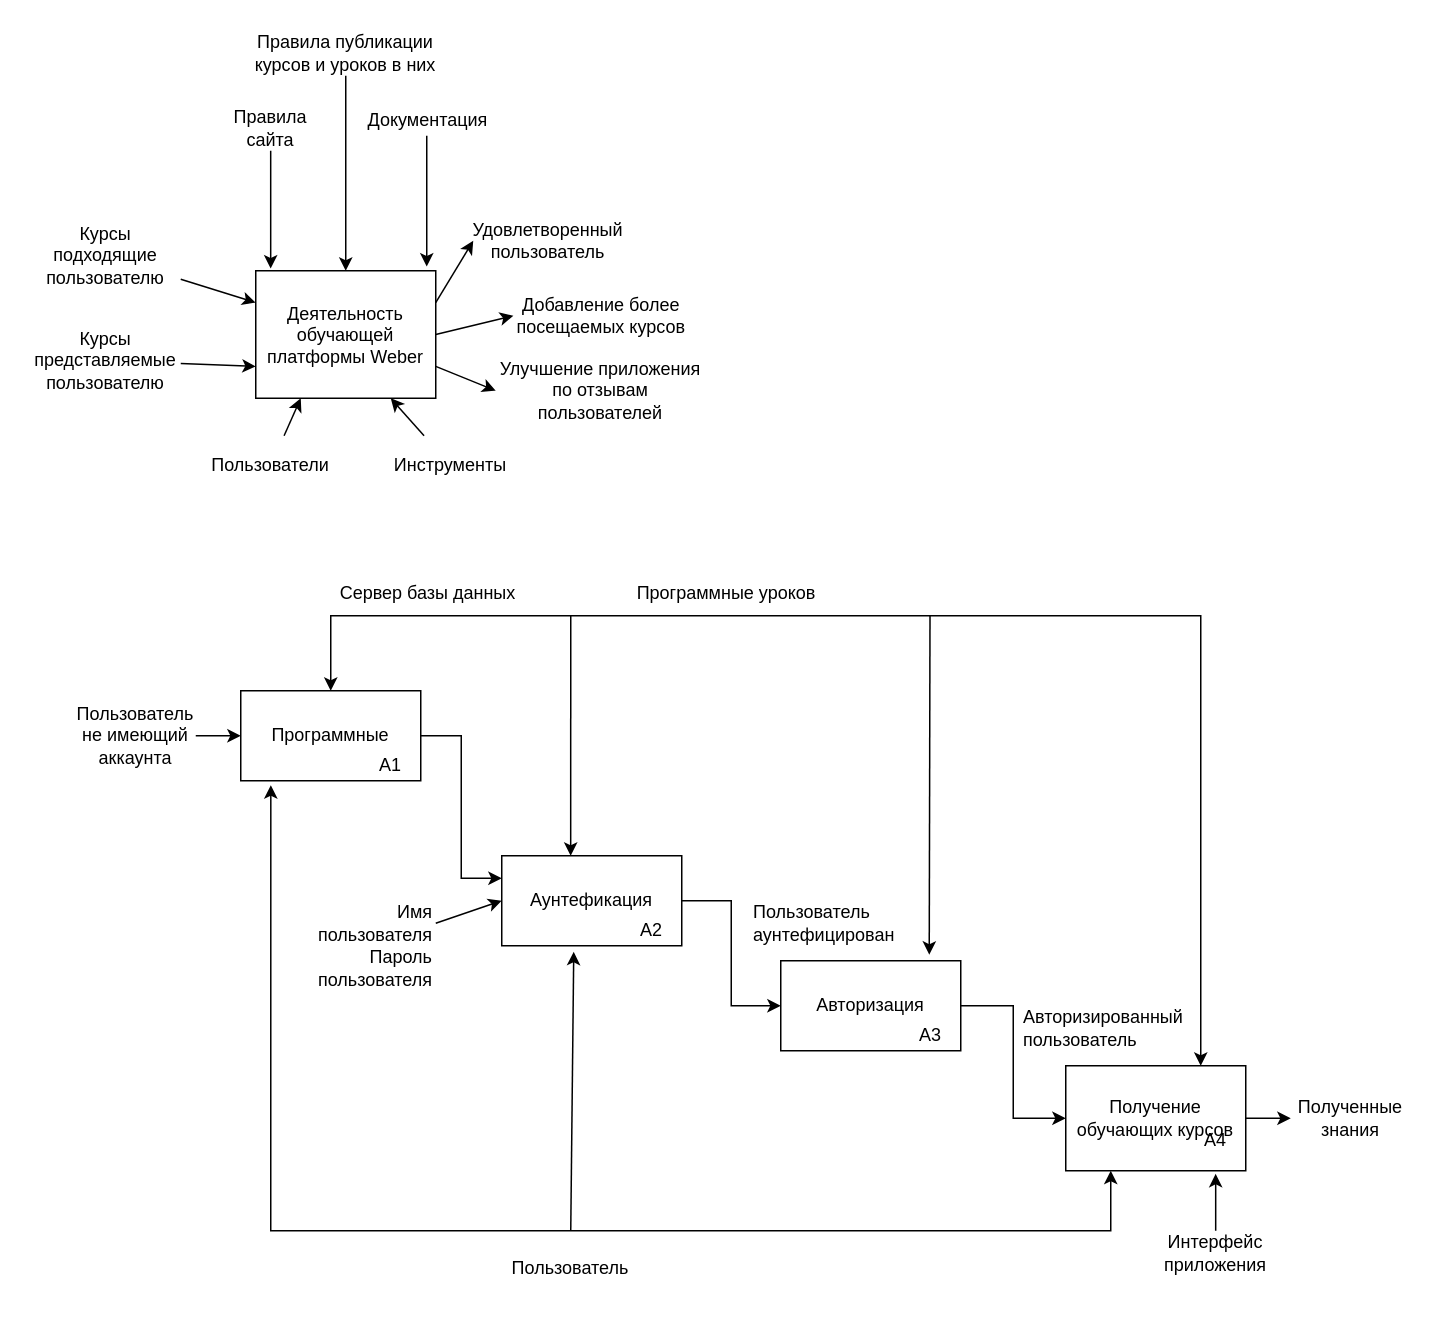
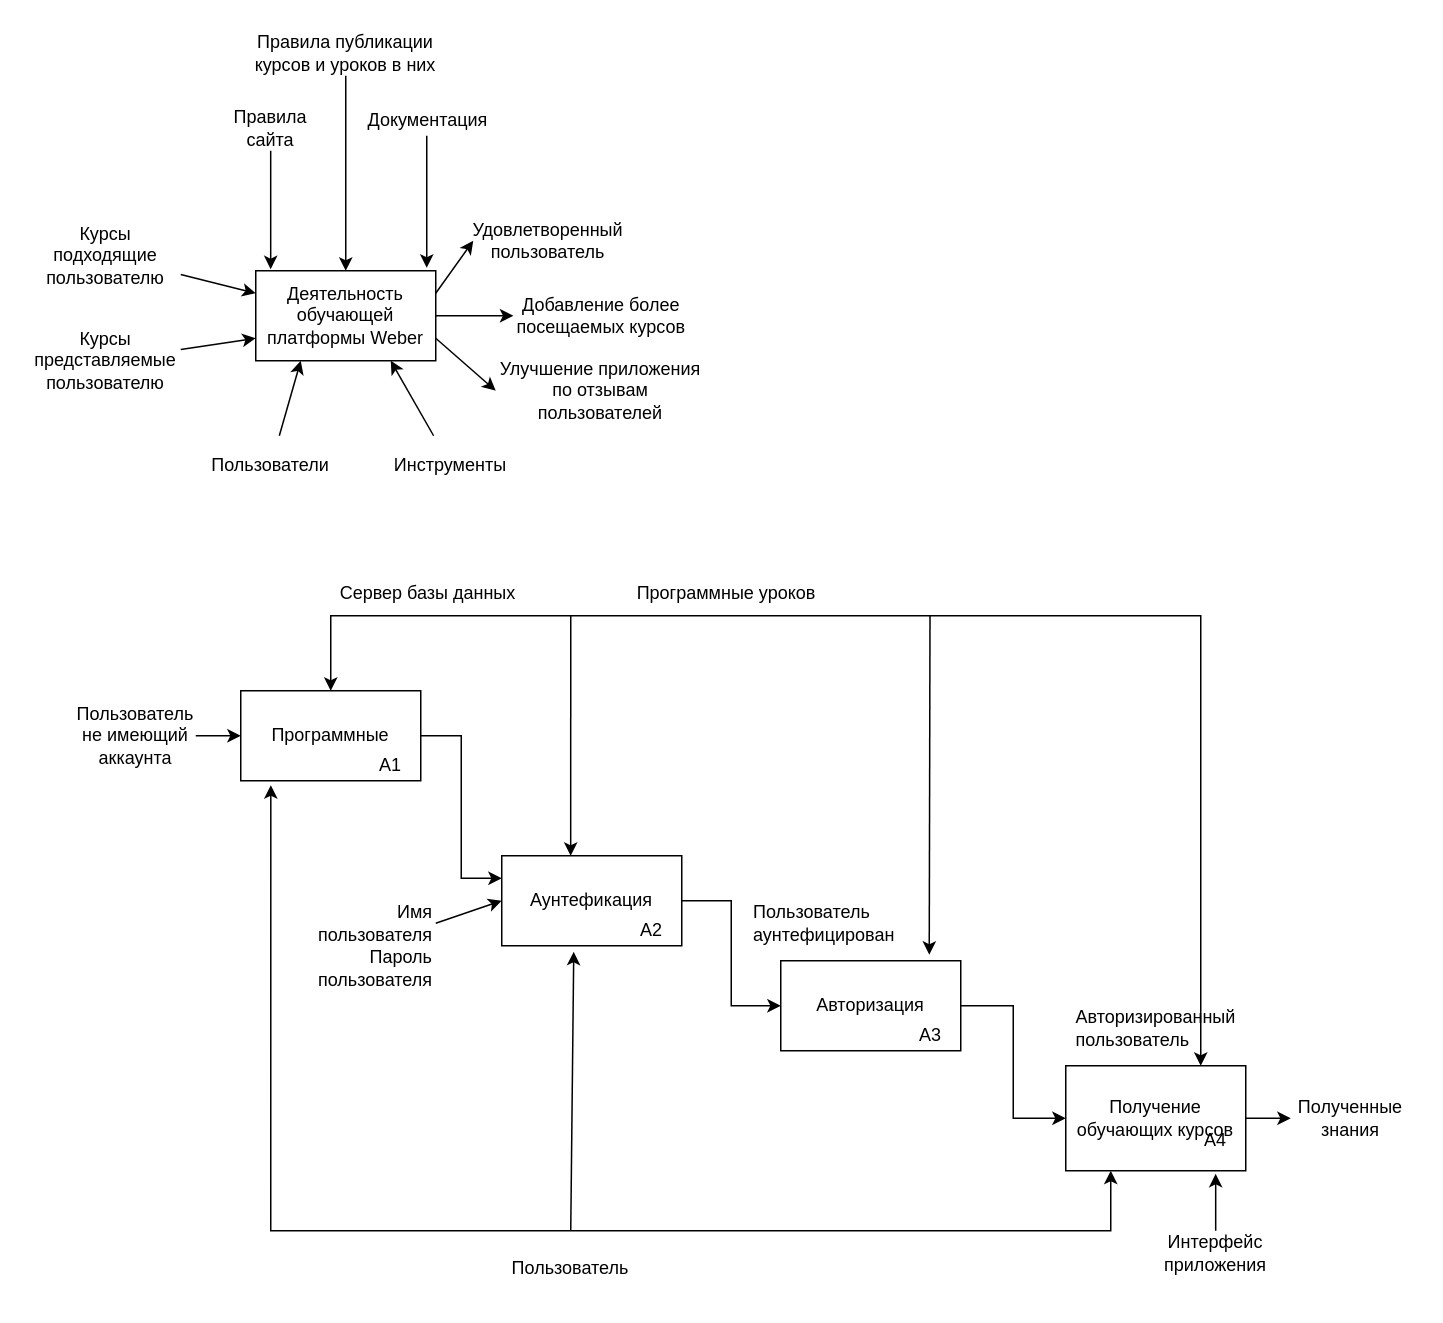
- <mxCell id="5" value="Деятельность обучающей платформы Weber" style="rounded=0;whiteSpace=wrap;html=1;" vertex="1" parent="1"><mxGeometry x="170" y="180" width="120" height="85" as="geometry" /></mxCell>
+ <mxCell id="5" value="Деятельность обучающей платформы Weber" style="rounded=0;whiteSpace=wrap;html=1;" vertex="1" parent="1"><mxGeometry x="170" y="180" width="120" height="60" as="geometry" /></mxCell>
- <mxCell id="41" value="Авторизированный пользователь" style="text;html=1;align=left;verticalAlign=middle;whiteSpace=wrap;rounded=0;" vertex="1" parent="1"><mxGeometry x="680" y="670" width="100" height="30" as="geometry" /></mxCell>
+ <mxCell id="41" value="Авторизированный пользователь" style="text;html=1;align=left;verticalAlign=middle;whiteSpace=wrap;rounded=0;" vertex="1" parent="1"><mxGeometry x="715" y="670" width="100" height="30" as="geometry" /></mxCell>
